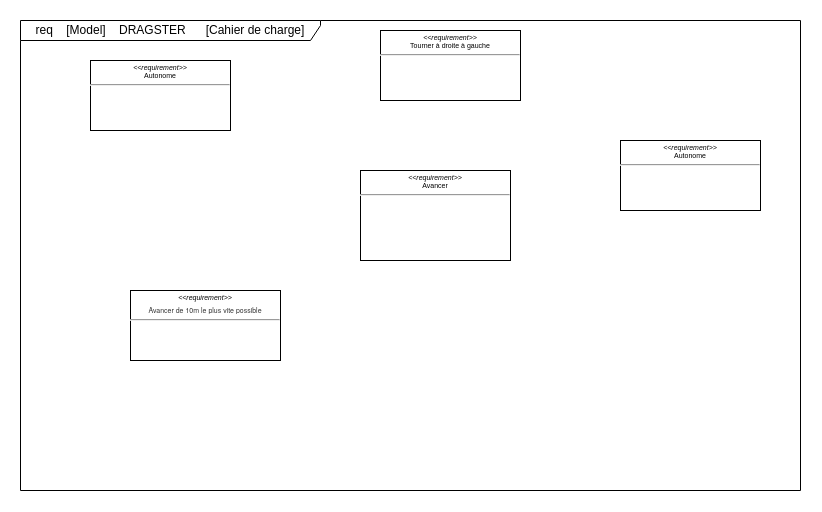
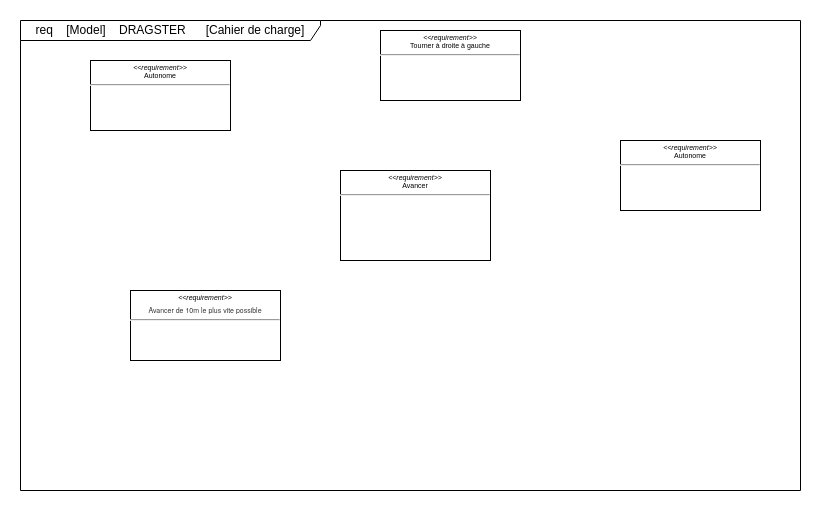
- <mxCell id="4" value="&lt;p style=&quot;margin: 4px 0px 0px; text-align: center; font-size: 7px;&quot;&gt;&lt;i style=&quot;font-size: 7px;&quot;&gt;&amp;lt;&amp;lt;requirement&amp;gt;&amp;gt;&lt;/i&gt;&lt;br style=&quot;font-size: 7px;&quot;&gt;Avancer&lt;br style=&quot;font-size: 7px;&quot;&gt;&lt;/p&gt;&lt;hr style=&quot;font-size: 7px;&quot;&gt;&lt;p style=&quot;margin: 0px 0px 0px 4px; font-size: 7px;&quot;&gt;&lt;br style=&quot;font-size: 7px;&quot;&gt;&lt;/p&gt;" style="verticalAlign=top;align=left;overflow=fill;fontSize=7;fontFamily=Helvetica;html=1;whiteSpace=wrap;" vertex="1" parent="1"><mxGeometry x="360" y="170" width="150" height="90" as="geometry" /></mxCell>
+ <mxCell id="4" value="&lt;p style=&quot;margin: 4px 0px 0px; text-align: center; font-size: 7px;&quot;&gt;&lt;i style=&quot;font-size: 7px;&quot;&gt;&amp;lt;&amp;lt;requirement&amp;gt;&amp;gt;&lt;/i&gt;&lt;br style=&quot;font-size: 7px;&quot;&gt;Avancer&lt;br style=&quot;font-size: 7px;&quot;&gt;&lt;/p&gt;&lt;hr style=&quot;font-size: 7px;&quot;&gt;&lt;p style=&quot;margin: 0px 0px 0px 4px; font-size: 7px;&quot;&gt;&lt;br style=&quot;font-size: 7px;&quot;&gt;&lt;/p&gt;" style="verticalAlign=top;align=left;overflow=fill;fontSize=7;fontFamily=Helvetica;html=1;whiteSpace=wrap;" vertex="1" parent="1"><mxGeometry x="340" y="170" width="150" height="90" as="geometry" /></mxCell>
